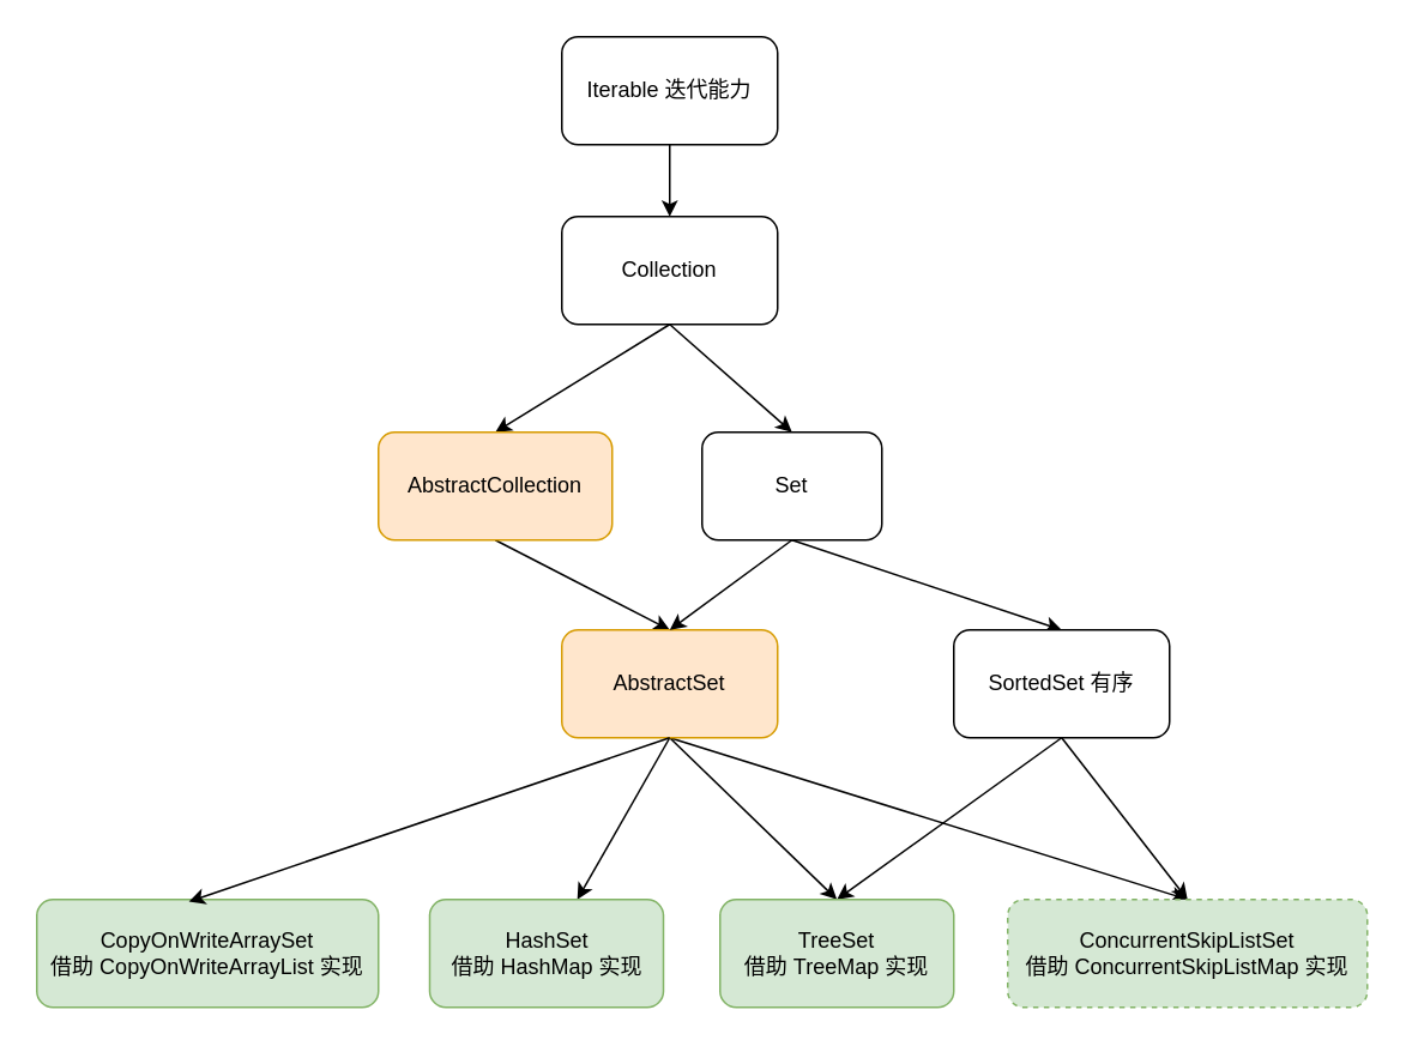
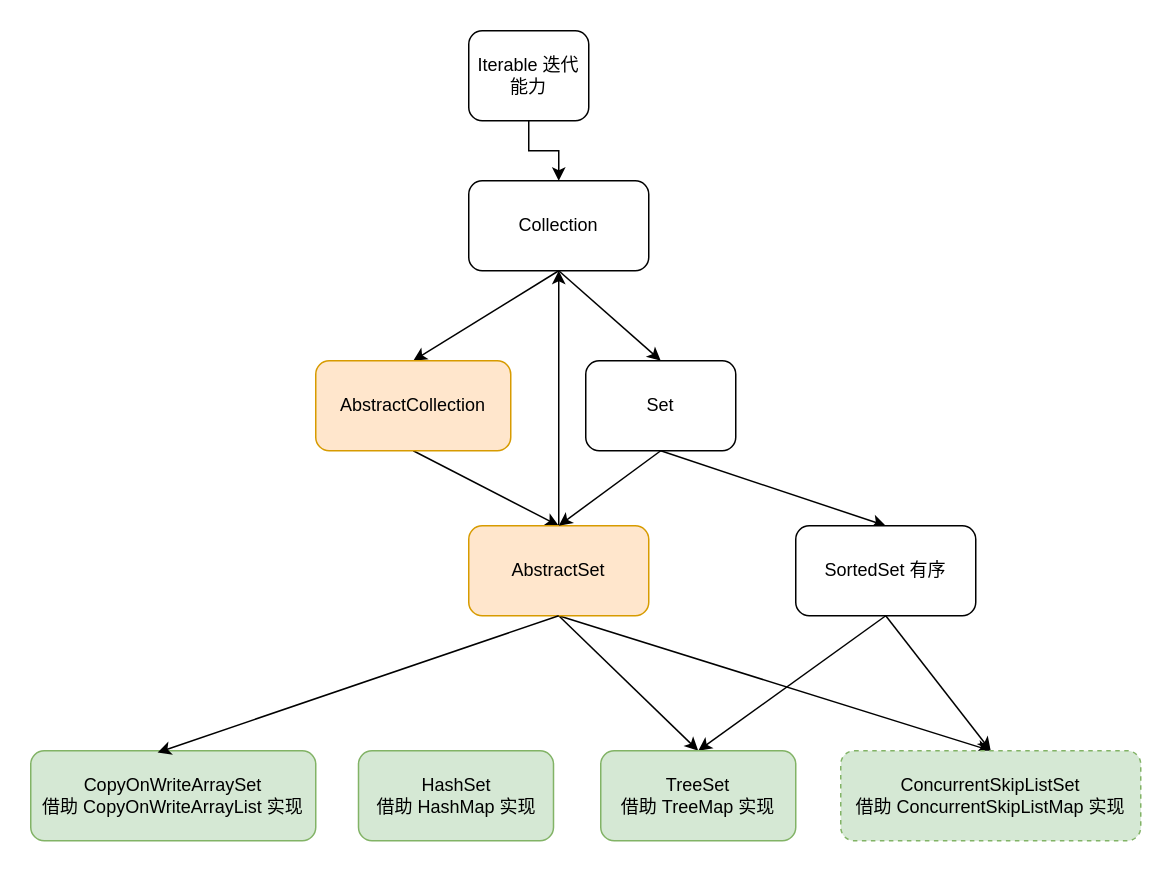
- <mxCell id="3" value="Iterable 迭代能力" style="rounded=1;whiteSpace=wrap;html=1;" vertex="1" parent="1"><mxGeometry x="312" y="20" width="120" height="60" as="geometry" /></mxCell>
+ <mxCell id="3" value="Iterable 迭代能力" style="rounded=1;whiteSpace=wrap;html=1;" vertex="1" parent="1"><mxGeometry x="312" y="20" width="80" height="60" as="geometry" /></mxCell>
- <mxCell id="9" style="edgeStyle=none;rounded=0;orthogonalLoop=1;jettySize=auto;html=1;exitX=0.5;exitY=1;exitDx=0;exitDy=0;" edge="1" parent="1" source="12" target="19"><mxGeometry relative="1" as="geometry" /></mxCell>
+ <mxCell id="9" style="edgeStyle=none;rounded=0;orthogonalLoop=1;jettySize=auto;html=1;exitX=0.5;exitY=1;exitDx=0;exitDy=0;" edge="1" parent="1" source="12" target="6"><mxGeometry relative="1" as="geometry" /></mxCell>
